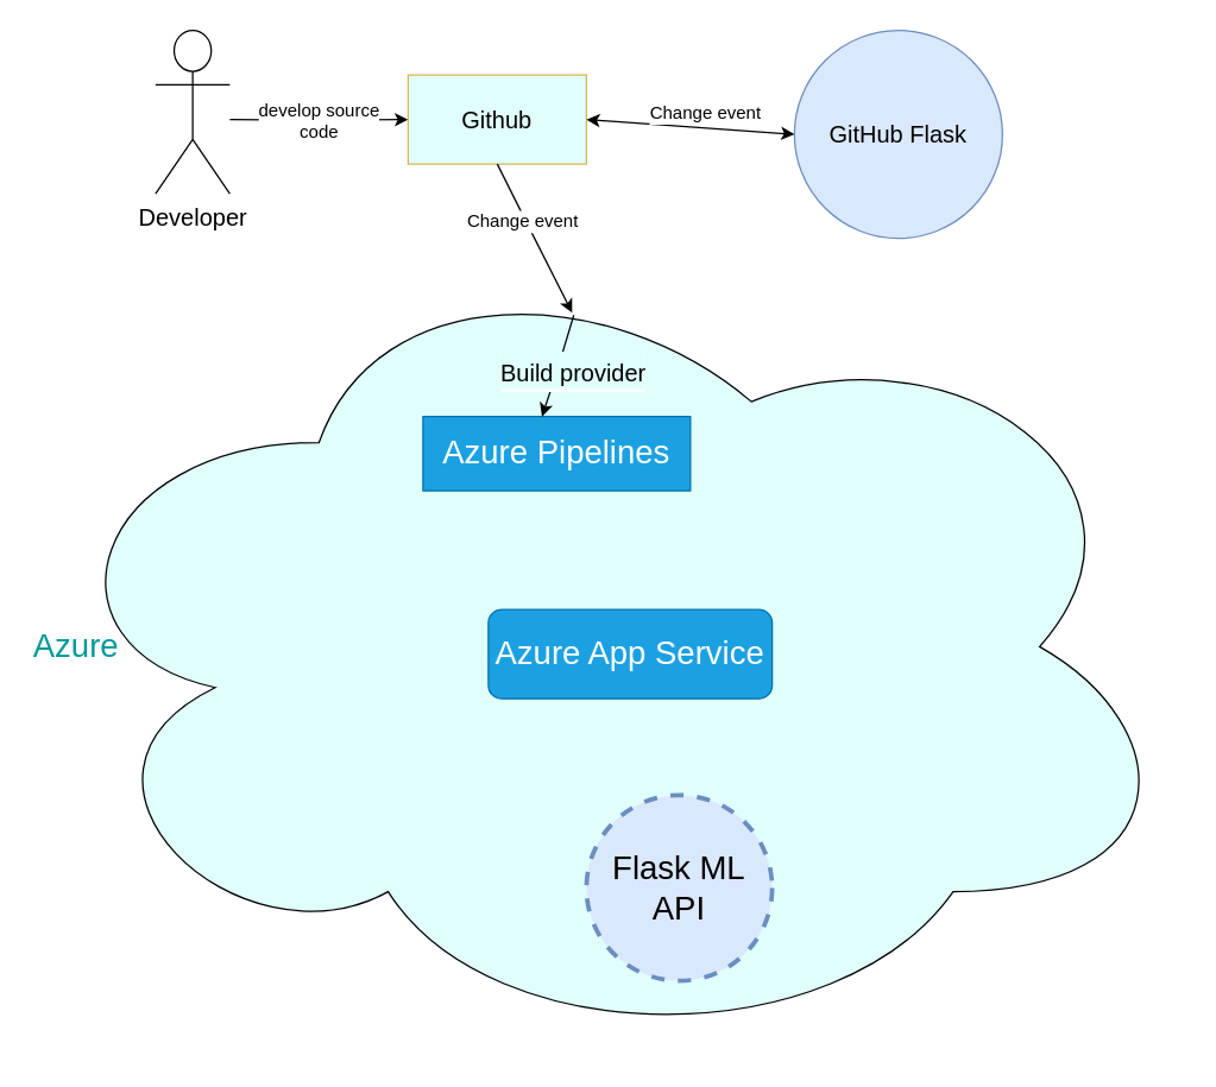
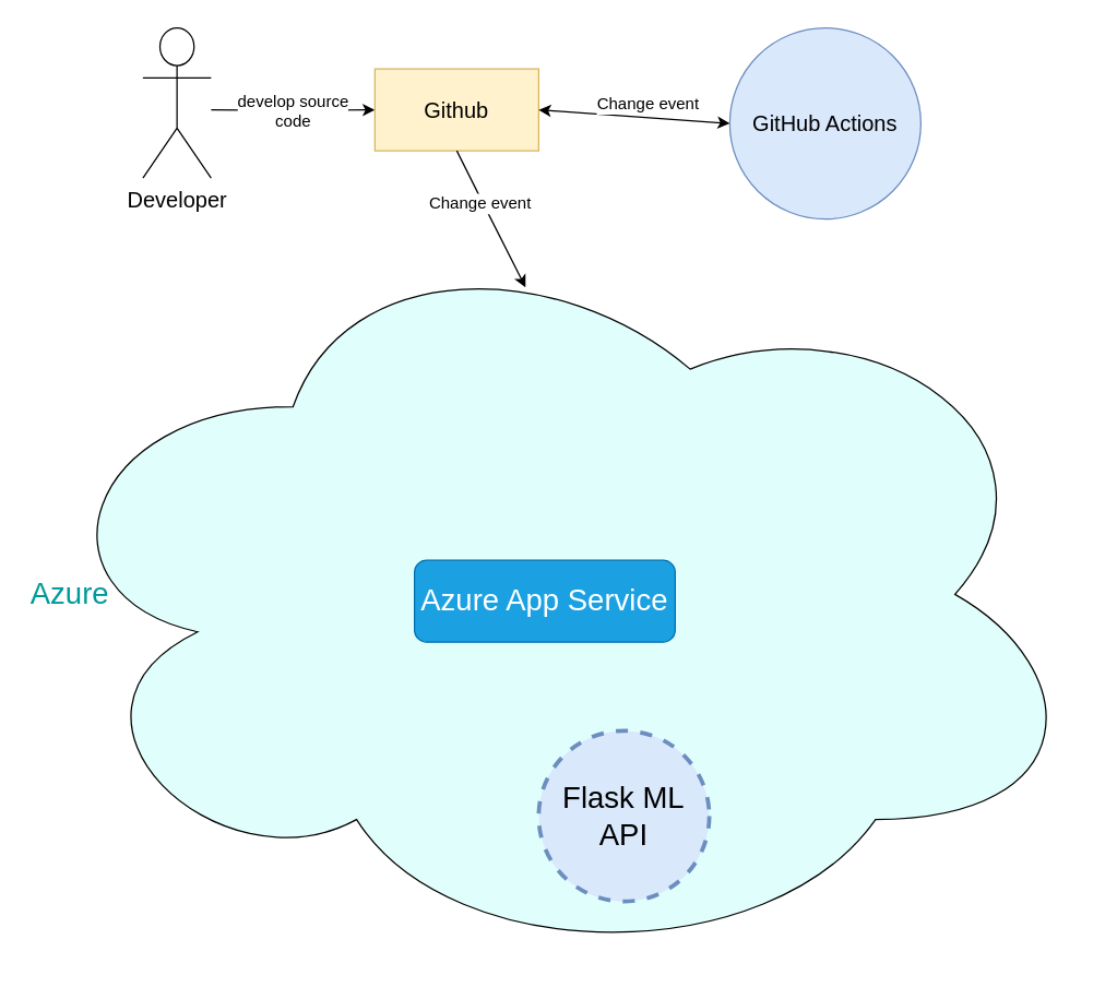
- <mxCell id="4" value="&lt;font style=&quot;font-size: 16px&quot;&gt;Github&lt;/font&gt;" style="rounded=0;whiteSpace=wrap;html=1;labelBackgroundColor=none;fillColor=#e0fffc;strokeColor=#d6b656;" vertex="1" parent="1"><mxGeometry x="274" y="50" width="120" height="60" as="geometry" /></mxCell>
+ <mxCell id="4" value="&lt;font style=&quot;font-size: 16px&quot;&gt;Github&lt;/font&gt;" style="rounded=0;whiteSpace=wrap;html=1;labelBackgroundColor=none;fillColor=#fff2cc;strokeColor=#d6b656;" vertex="1" parent="1"><mxGeometry x="274" y="50" width="120" height="60" as="geometry" /></mxCell>
- <mxCell id="5" value="&lt;div style=&quot;font-size: 16px&quot;&gt;GitHub Flask&lt;/div&gt;" style="ellipse;whiteSpace=wrap;html=1;aspect=fixed;fillColor=#dae8fc;strokeColor=#6c8ebf;" vertex="1" parent="1"><mxGeometry x="534" y="20" width="140" height="140" as="geometry" /></mxCell>
+ <mxCell id="5" value="&lt;div style=&quot;font-size: 16px&quot;&gt;GitHub Actions&lt;/div&gt;" style="ellipse;whiteSpace=wrap;html=1;aspect=fixed;fillColor=#dae8fc;strokeColor=#6c8ebf;" vertex="1" parent="1"><mxGeometry x="534" y="20" width="140" height="140" as="geometry" /></mxCell>
- <mxCell id="13" value="&lt;span style=&quot;background-color: rgb(224 , 255 , 252)&quot;&gt;&lt;font style=&quot;font-size: 16px&quot;&gt;&lt;font color=&quot;#000000&quot;&gt;Build provider&lt;/font&gt;&lt;br&gt;&lt;/font&gt;&lt;/span&gt;" style="endArrow=classic;html=1;rounded=0;fontSize=22;fontColor=#009999;exitX=0.471;exitY=0.094;exitDx=0;exitDy=0;exitPerimeter=0;entryX=0.445;entryY=0;entryDx=0;entryDy=0;entryPerimeter=0;" edge="1" parent="1" source="11" target="12"><mxGeometry x="0.025" y="11" width="50" height="50" relative="1" as="geometry"><mxPoint x="274" y="430" as="sourcePoint" /><mxPoint x="324" y="380" as="targetPoint" /><Array as="points"><mxPoint x="374" y="250" /></Array><mxPoint as="offset" /></mxGeometry></mxCell>
- <mxCell id="12" value="Azure Pipelines" style="rounded=0;whiteSpace=wrap;html=1;labelBackgroundColor=none;fontSize=22;fontColor=#ffffff;fillColor=#1ba1e2;strokeColor=#006EAF;" vertex="1" parent="1"><mxGeometry x="284" y="280" width="180" height="50" as="geometry" /></mxCell>
- <mxCell id="14" value="Azure App Service" style="rounded=1;whiteSpace=wrap;html=1;labelBackgroundColor=none;fontSize=22;fontColor=#ffffff;fillColor=#1ba1e2;strokeColor=#006EAF;" vertex="1" parent="1"><mxGeometry x="328" y="410" width="191" height="60" as="geometry" /></mxCell>
+ <mxCell id="14" value="Azure App Service" style="rounded=1;whiteSpace=wrap;html=1;labelBackgroundColor=none;fontSize=22;fontColor=#ffffff;fillColor=#1ba1e2;strokeColor=#006EAF;" vertex="1" parent="1"><mxGeometry x="303" y="410" width="191" height="60" as="geometry" /></mxCell>
